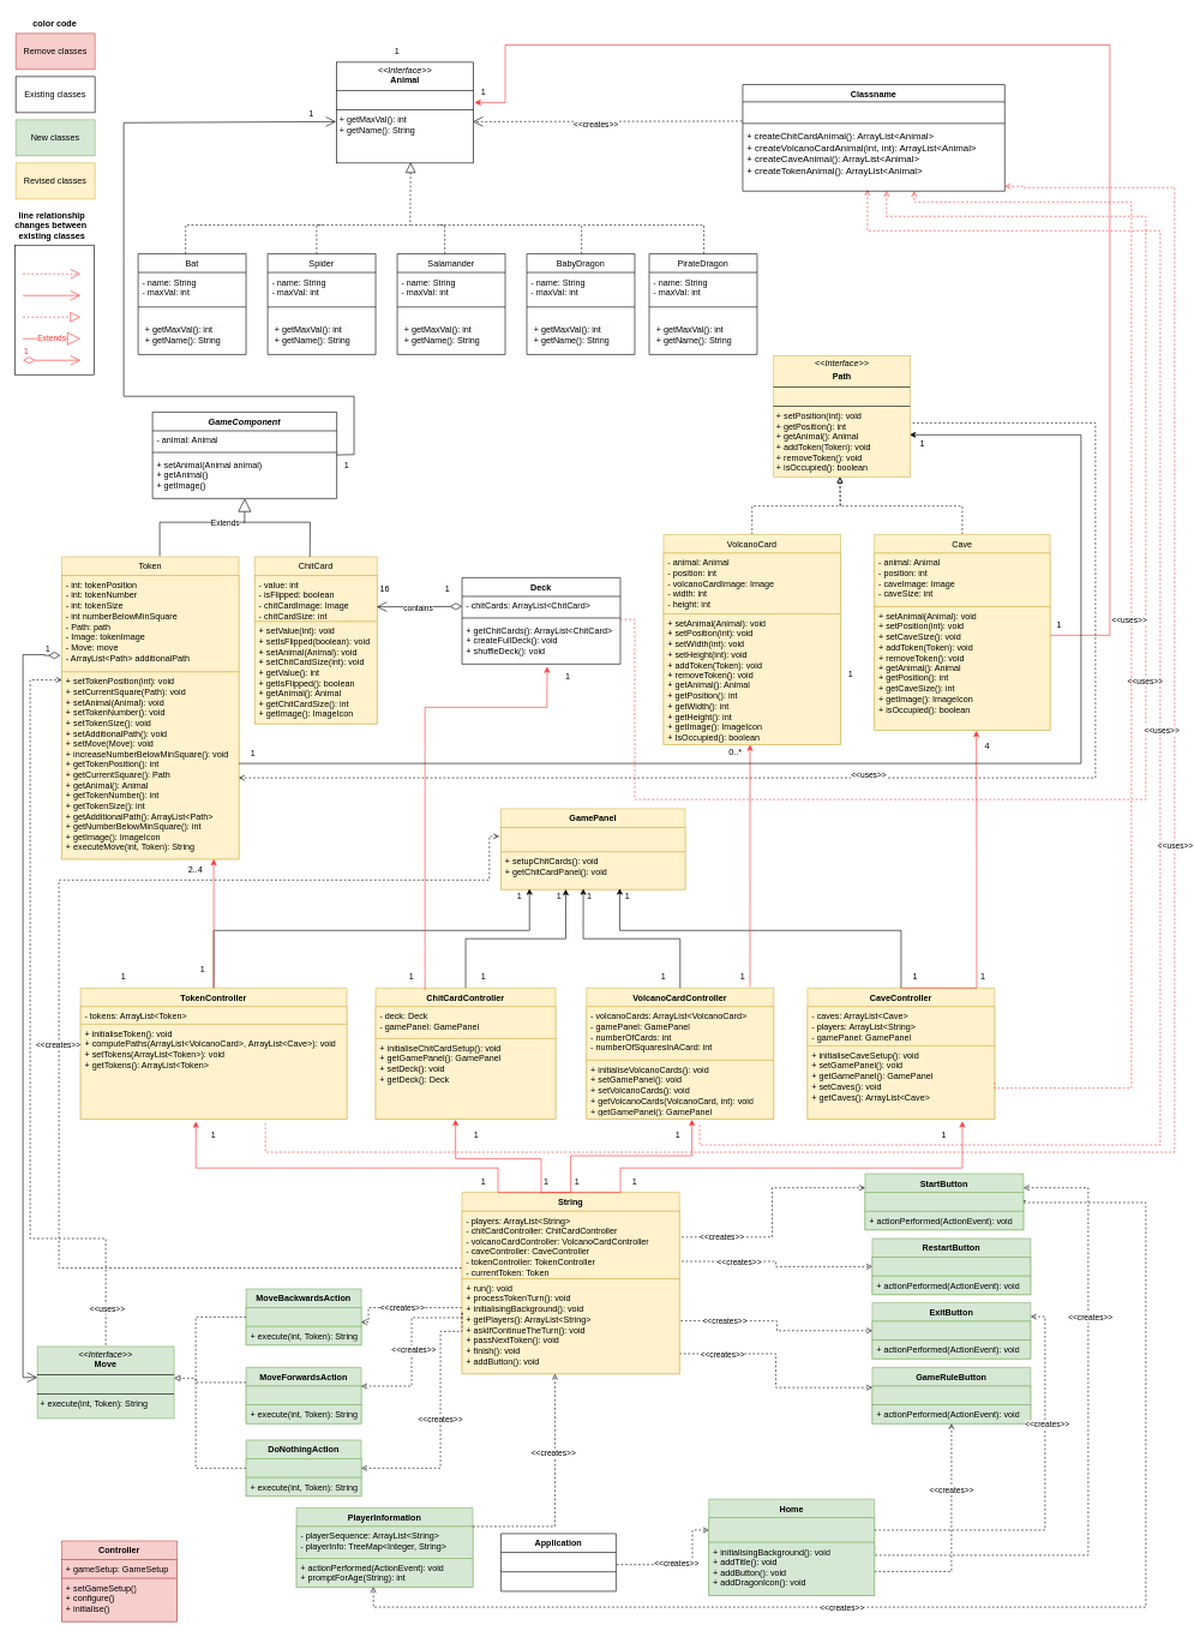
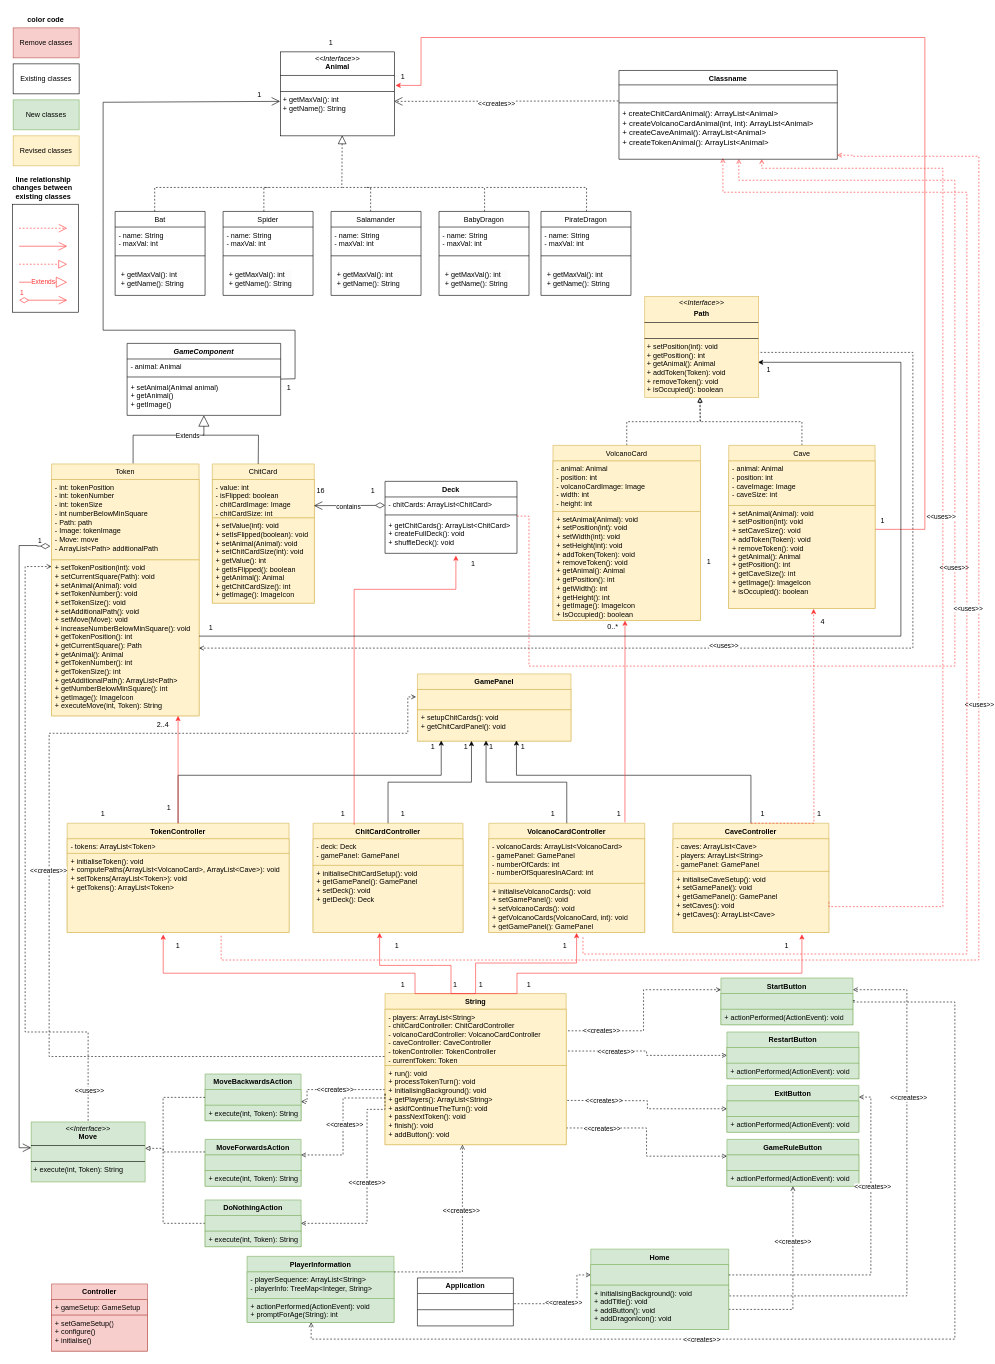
- <mxCell id="166" style="edgeStyle=orthogonalEdgeStyle;rounded=0;orthogonalLoop=1;jettySize=auto;html=1;exitX=0.5;exitY=0;exitDx=0;exitDy=0;entryX=0.58;entryY=1.004;entryDx=0;entryDy=0;entryPerimeter=0;strokeColor=#FF3333;" edge="1" parent="1" source="53" target="21"><mxGeometry relative="1" as="geometry"><Array as="points"><mxPoint x="1356" y="1372" /><mxPoint x="1356" y="1197" /></Array></mxGeometry></mxCell>
+ <mxCell id="166" style="edgeStyle=orthogonalEdgeStyle;rounded=0;orthogonalLoop=1;jettySize=auto;html=1;exitX=0.5;exitY=0;exitDx=0;exitDy=0;entryX=0.58;entryY=1.004;entryDx=0;entryDy=0;entryPerimeter=0;strokeColor=#FF3333;dashed=1;" edge="1" parent="1" source="53" target="21"><mxGeometry relative="1" as="geometry"><Array as="points"><mxPoint x="1356" y="1372" /><mxPoint x="1356" y="1197" /></Array></mxGeometry></mxCell>
